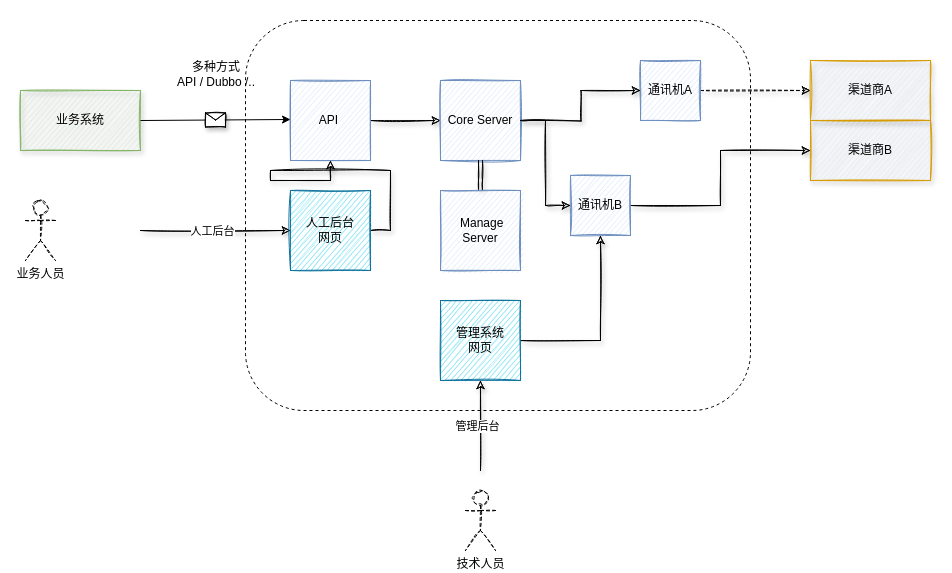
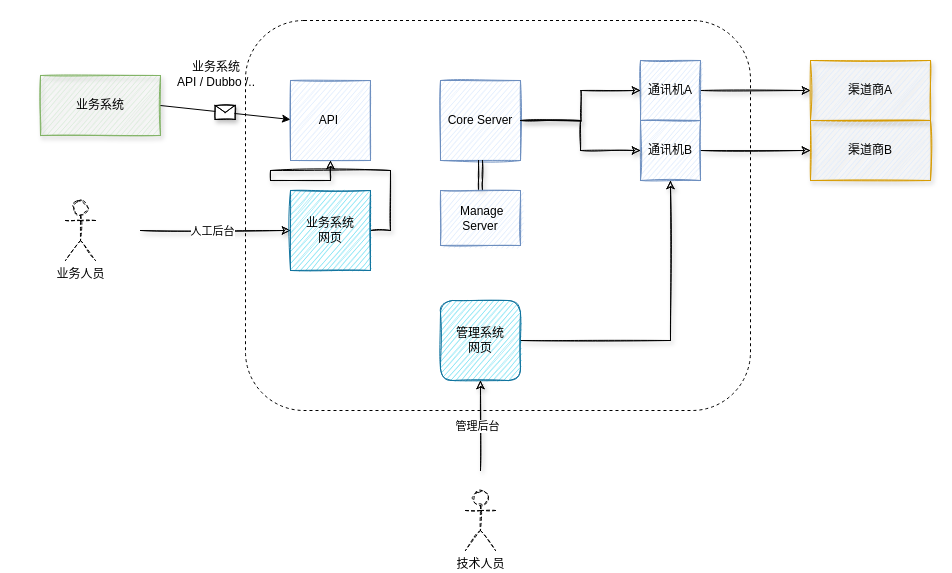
- <mxCell id="8" value="多种方式&lt;br&gt;API / Dubbo /.." style="text;html=1;strokeColor=none;fillColor=none;align=center;verticalAlign=middle;whiteSpace=wrap;rounded=0;shadow=1;sketch=1;" vertex="1" parent="1"><mxGeometry x="166" y="54" width="100" height="40" as="geometry" /></mxCell>
+ <mxCell id="8" value="业务系统&lt;br&gt;API / Dubbo /.." style="text;html=1;strokeColor=none;fillColor=none;align=center;verticalAlign=middle;whiteSpace=wrap;rounded=0;shadow=1;sketch=1;" vertex="1" parent="1"><mxGeometry x="166" y="54" width="100" height="40" as="geometry" /></mxCell>
- <mxCell id="10" style="edgeStyle=orthogonalEdgeStyle;rounded=0;orthogonalLoop=1;jettySize=auto;html=1;exitX=1;exitY=0.5;exitDx=0;exitDy=0;entryX=0;entryY=0.5;entryDx=0;entryDy=0;shadow=1;sketch=1;dashed=1;" edge="1" parent="1" source="11" target="16"><mxGeometry relative="1" as="geometry"><mxPoint x="750" y="80" as="targetPoint" /></mxGeometry></mxCell>
+ <mxCell id="10" style="edgeStyle=orthogonalEdgeStyle;rounded=0;orthogonalLoop=1;jettySize=auto;html=1;exitX=1;exitY=0.5;exitDx=0;exitDy=0;entryX=0;entryY=0.5;entryDx=0;entryDy=0;shadow=1;sketch=1;" edge="1" parent="1" source="11" target="16"><mxGeometry relative="1" as="geometry"><mxPoint x="750" y="80" as="targetPoint" /></mxGeometry></mxCell>
- <mxCell id="5" value="业务系统" style="rounded=0;whiteSpace=wrap;html=1;fillColor=#d5e8d4;strokeColor=#82b366;sketch=1;shadow=1;" vertex="1" parent="1"><mxGeometry x="20" y="90" width="120" height="60" as="geometry" /></mxCell>
+ <mxCell id="5" value="业务系统" style="rounded=0;whiteSpace=wrap;html=1;fillColor=#d5e8d4;strokeColor=#82b366;sketch=1;shadow=1;" vertex="1" parent="1"><mxGeometry x="40" y="75" width="120" height="60" as="geometry" /></mxCell>
- <mxCell id="3" style="edgeStyle=orthogonalEdgeStyle;rounded=0;orthogonalLoop=1;jettySize=auto;html=1;exitX=1;exitY=0.5;exitDx=0;exitDy=0;entryX=0;entryY=0.5;entryDx=0;entryDy=0;sketch=1;shadow=1;" edge="1" parent="1" source="4" target="9"><mxGeometry relative="1" as="geometry" /></mxCell>
- <mxCell id="13" value="通讯机B" style="whiteSpace=wrap;html=1;aspect=fixed;fillColor=#dae8fc;strokeColor=#6c8ebf;sketch=1;" vertex="1" parent="1"><mxGeometry x="570" y="175" width="60" height="60" as="geometry" /></mxCell>
+ <mxCell id="13" value="通讯机B" style="whiteSpace=wrap;html=1;aspect=fixed;fillColor=#dae8fc;strokeColor=#6c8ebf;sketch=1;" vertex="1" parent="1"><mxGeometry x="640" y="120" width="60" height="60" as="geometry" /></mxCell>
- <mxCell id="20" value="业务人员" style="shape=umlActor;verticalLabelPosition=bottom;verticalAlign=top;html=1;outlineConnect=0;rounded=1;shadow=0;glass=0;dashed=1;sketch=1;" vertex="1" parent="1"><mxGeometry x="25" y="200" width="30" height="60" as="geometry" /></mxCell>
+ <mxCell id="20" value="业务人员" style="shape=umlActor;verticalLabelPosition=bottom;verticalAlign=top;html=1;outlineConnect=0;rounded=1;shadow=0;glass=0;dashed=1;sketch=1;" vertex="1" parent="1"><mxGeometry x="65" y="200" width="30" height="60" as="geometry" /></mxCell>
- <mxCell id="24" value="人工后台&lt;br&gt;网页" style="whiteSpace=wrap;html=1;aspect=fixed;fillColor=#65DDF0;strokeColor=#10739e;sketch=1;" vertex="1" parent="1"><mxGeometry x="290" y="190" width="80" height="80" as="geometry" /></mxCell>
+ <mxCell id="24" value="业务系统&lt;br&gt;网页" style="whiteSpace=wrap;html=1;aspect=fixed;fillColor=#65DDF0;strokeColor=#10739e;sketch=1;" vertex="1" parent="1"><mxGeometry x="290" y="190" width="80" height="80" as="geometry" /></mxCell>
- <mxCell id="19" value="&amp;nbsp;Manage Server" style="whiteSpace=wrap;html=1;aspect=fixed;fillColor=#dae8fc;strokeColor=#6c8ebf;sketch=1;" vertex="1" parent="1"><mxGeometry x="440" y="190" width="80" height="80" as="geometry" /></mxCell>
+ <mxCell id="19" value="&amp;nbsp;Manage Server" style="whiteSpace=wrap;html=1;aspect=fixed;fillColor=#dae8fc;strokeColor=#6c8ebf;sketch=1;" vertex="1" parent="1"><mxGeometry x="440" y="190" width="80" height="55" as="geometry" /></mxCell>
- <mxCell id="26" value="管理系统&lt;br&gt;网页" style="whiteSpace=wrap;html=1;aspect=fixed;fillColor=#65DDF0;strokeColor=#10739e;sketch=1;" vertex="1" parent="1"><mxGeometry x="440" y="300" width="80" height="80" as="geometry" /></mxCell>
+ <mxCell id="26" value="管理系统&lt;br&gt;网页" style="whiteSpace=wrap;html=1;aspect=fixed;fillColor=#65DDF0;strokeColor=#10739e;sketch=1;rounded=1;" vertex="1" parent="1"><mxGeometry x="440" y="300" width="80" height="80" as="geometry" /></mxCell>
